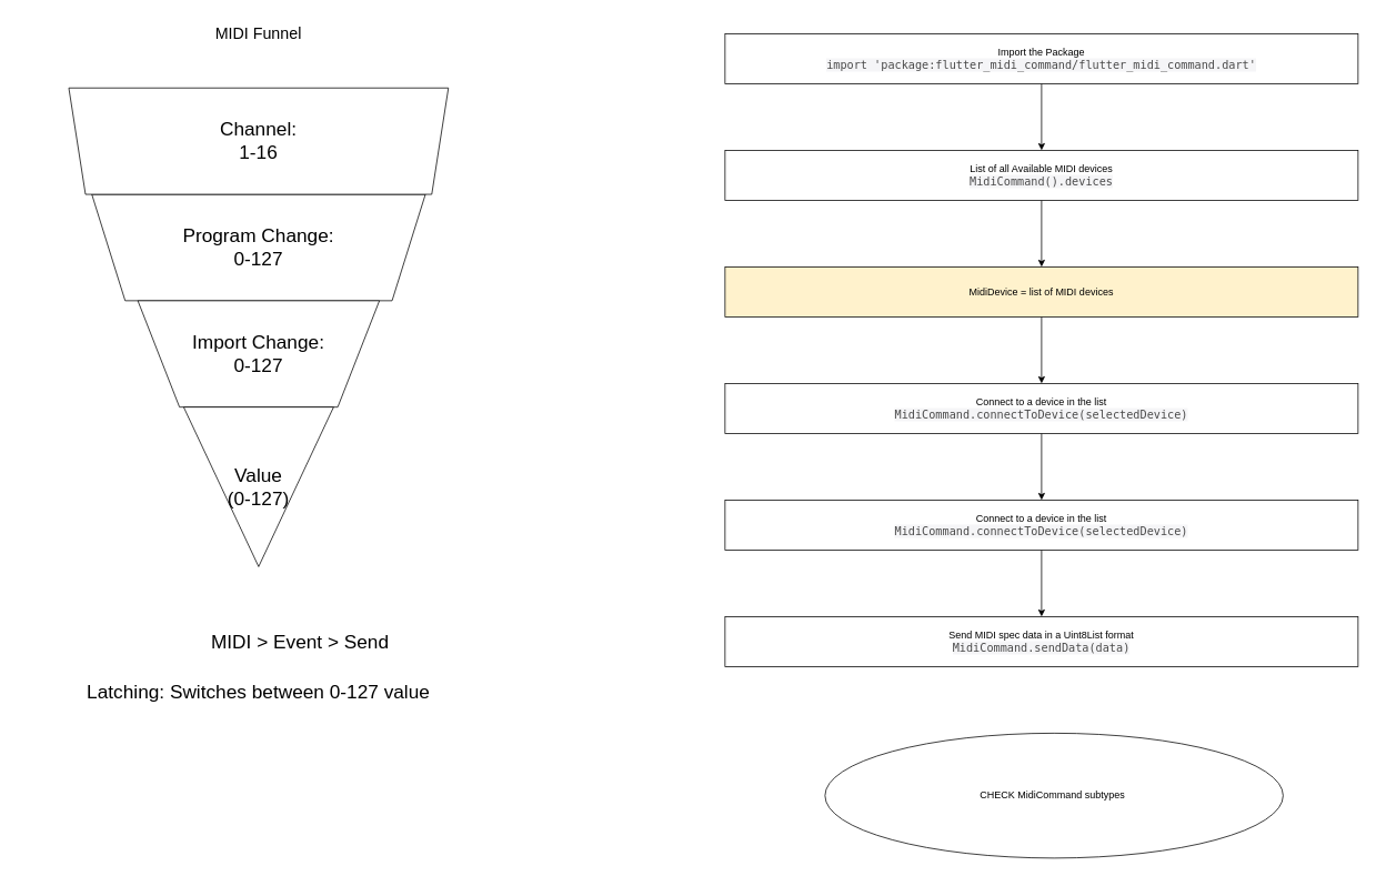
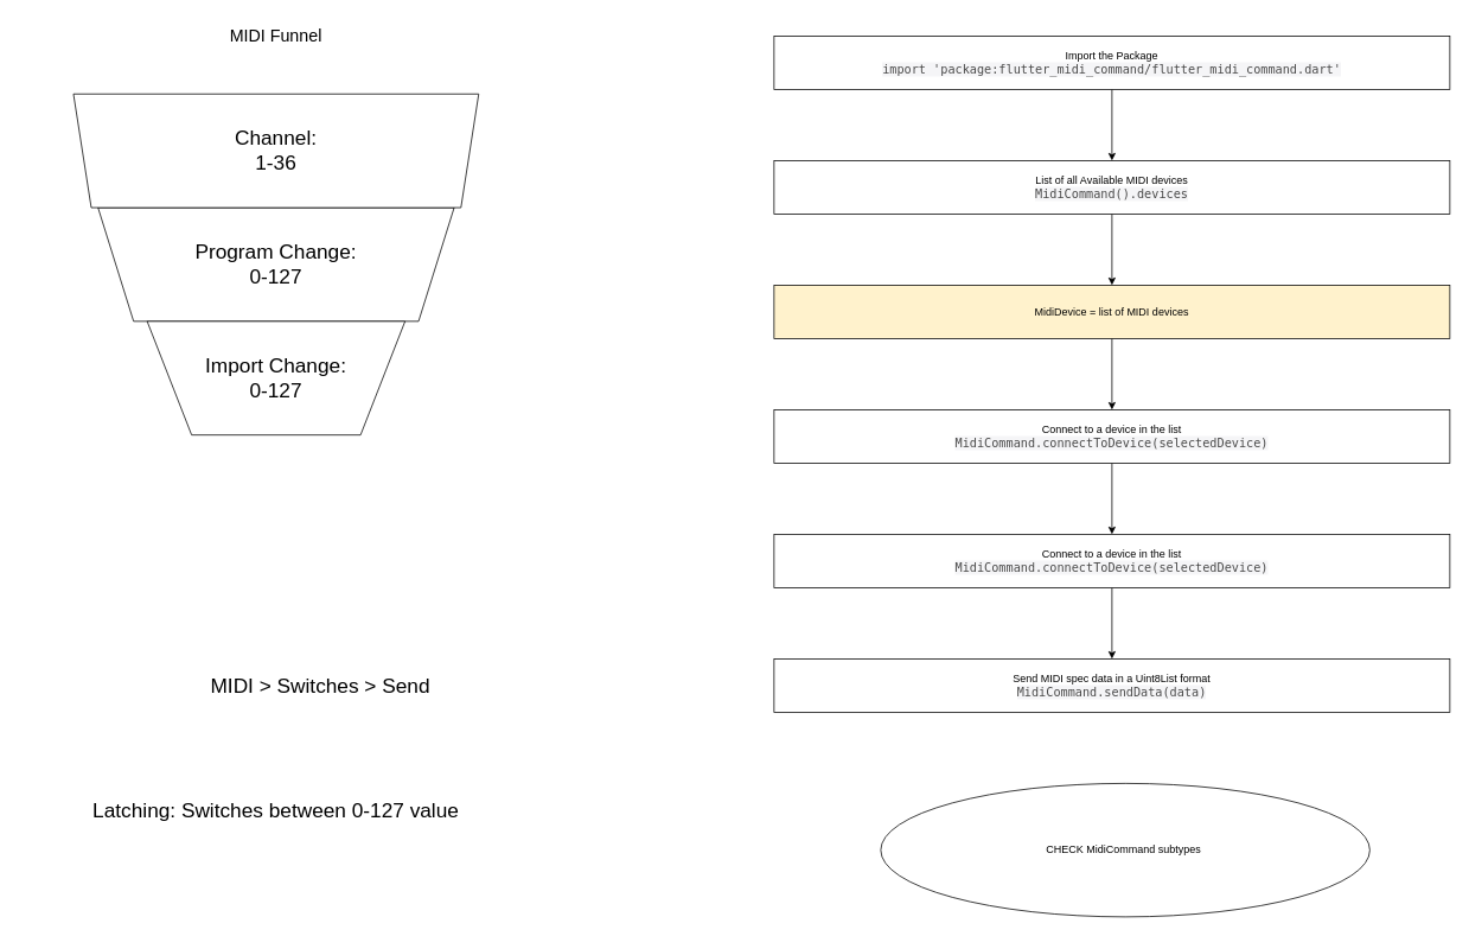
- <mxCell id="16" value="Channel:&lt;br style=&quot;font-size: 23px;&quot;&gt;1-16" style="shape=trapezoid;perimeter=trapezoidPerimeter;whiteSpace=wrap;html=1;fixedSize=1;direction=west;fontSize=23;" parent="14" vertex="1"><mxGeometry x="62.143" y="85.161" width="455.714" height="127.742" as="geometry" /></mxCell>
+ <mxCell id="16" value="Channel:&lt;br style=&quot;font-size: 23px;&quot;&gt;1-36" style="shape=trapezoid;perimeter=trapezoidPerimeter;whiteSpace=wrap;html=1;fixedSize=1;direction=west;fontSize=23;" parent="14" vertex="1"><mxGeometry x="62.143" y="85.161" width="455.714" height="127.742" as="geometry" /></mxCell>
- <mxCell id="18" value="Value&lt;br style=&quot;font-size: 23px;&quot;&gt;(0-127)" style="triangle;whiteSpace=wrap;html=1;direction=south;fontSize=23;" parent="14" vertex="1"><mxGeometry x="200" y="468.39" width="180" height="191.61" as="geometry" /></mxCell>
- <mxCell id="20" value="MIDI &amp;gt; Event &amp;gt; Send" style="text;html=1;strokeColor=none;fillColor=none;align=center;verticalAlign=middle;whiteSpace=wrap;rounded=0;fontSize=23;" parent="1" vertex="1"><mxGeometry x="140" y="760" width="440" height="20" as="geometry" /></mxCell>
+ <mxCell id="20" value="MIDI &amp;gt; Switches &amp;gt; Send" style="text;html=1;strokeColor=none;fillColor=none;align=center;verticalAlign=middle;whiteSpace=wrap;rounded=0;fontSize=23;" parent="1" vertex="1"><mxGeometry x="140" y="760" width="440" height="20" as="geometry" /></mxCell>
- <mxCell id="21" value="Latching: Switches between 0-127 value" style="text;html=1;strokeColor=none;fillColor=none;align=center;verticalAlign=middle;whiteSpace=wrap;rounded=0;fontSize=23;" vertex="1" parent="1"><mxGeometry x="90" y="820" width="440" height="20" as="geometry" /></mxCell>
+ <mxCell id="21" value="Latching: Switches between 0-127 value" style="text;html=1;strokeColor=none;fillColor=none;align=center;verticalAlign=middle;whiteSpace=wrap;rounded=0;fontSize=23;" vertex="1" parent="1"><mxGeometry x="90" y="900" width="440" height="20" as="geometry" /></mxCell>
